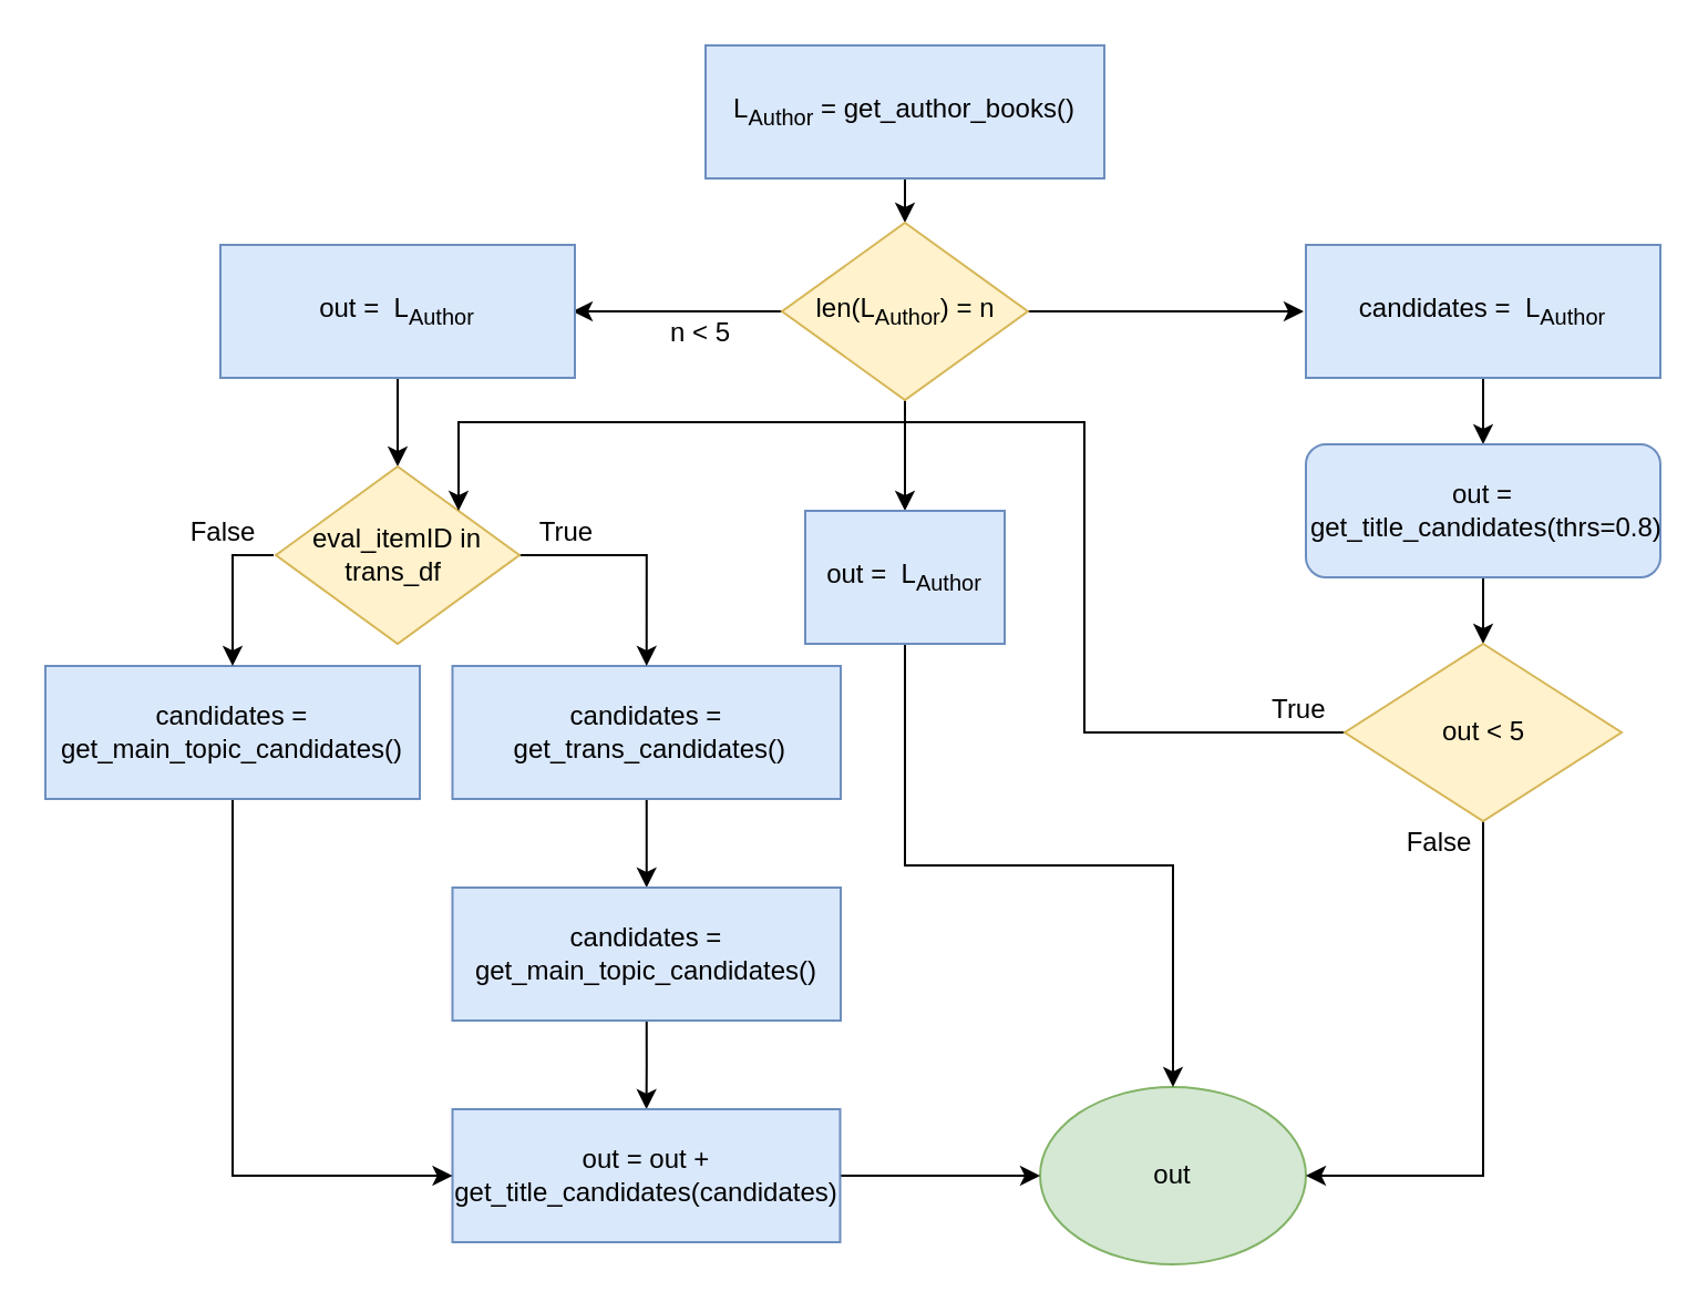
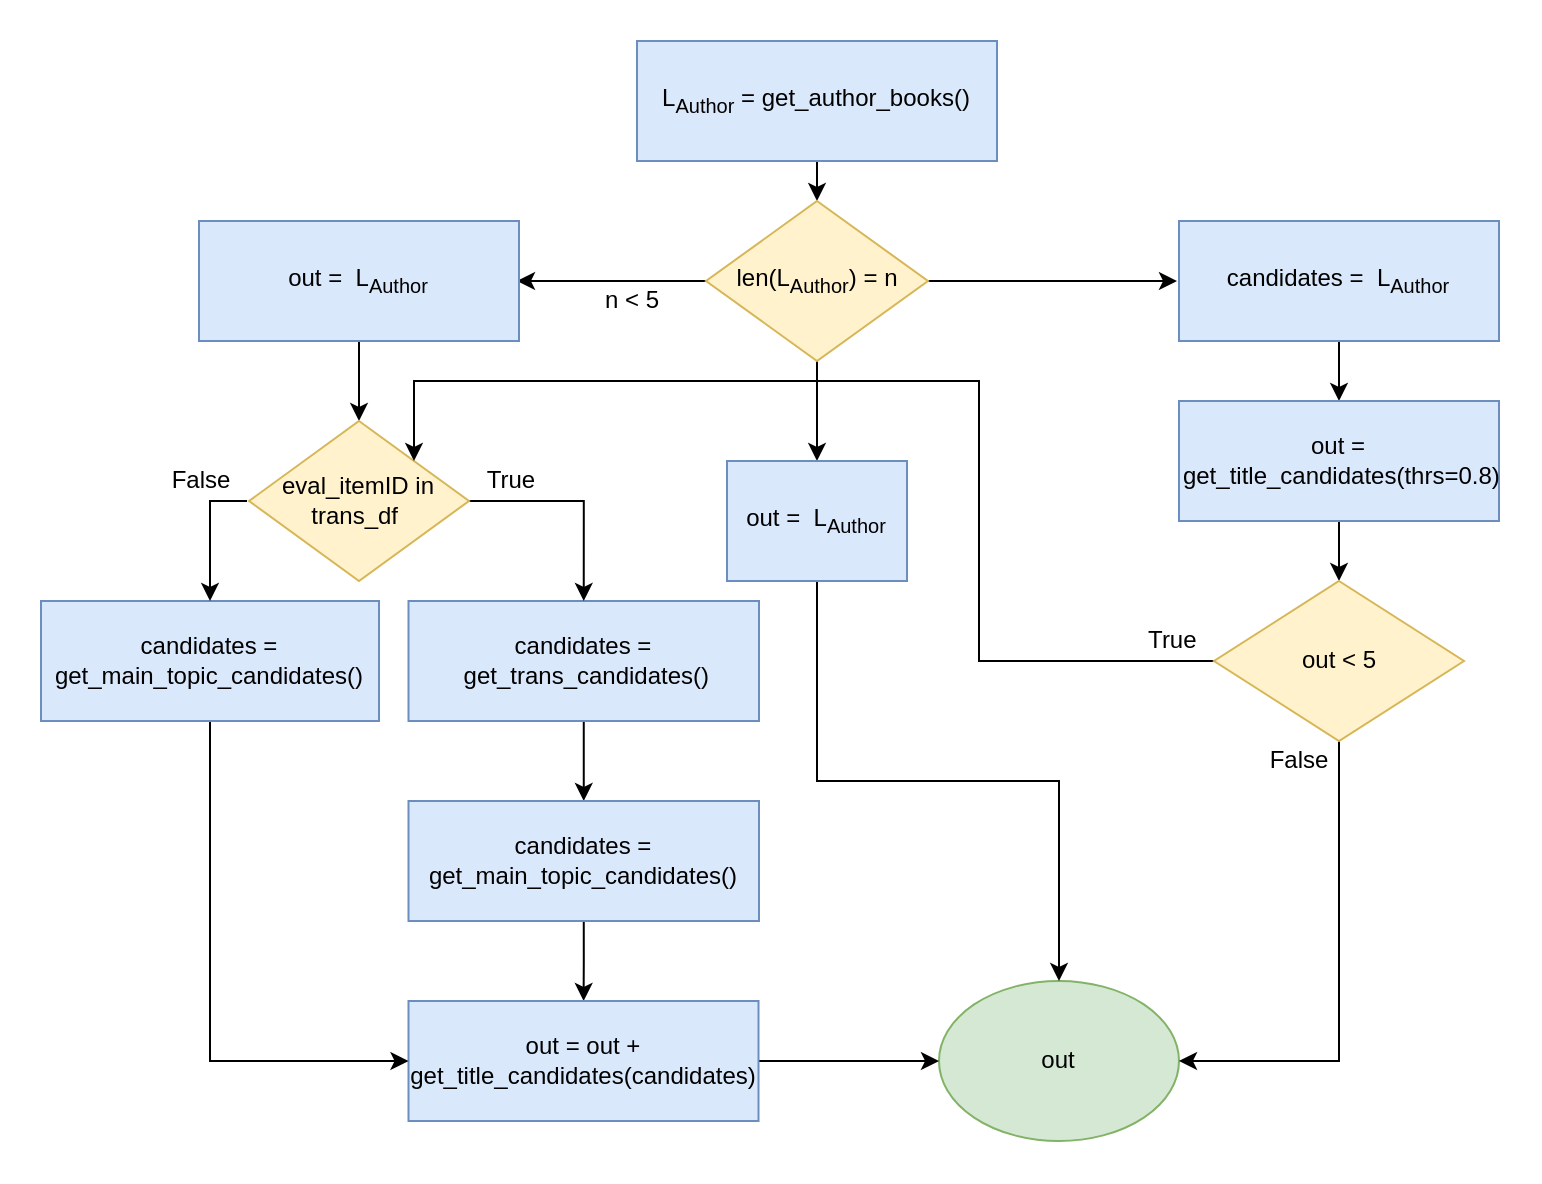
- <mxCell id="24" value="out = &amp;nbsp;get_title_candidates(thrs=0.8)" style="whiteSpace=wrap;html=1;fillColor=#dae8fc;strokeColor=#6c8ebf;rounded=1;" parent="1" vertex="1"><mxGeometry x="589" y="200" width="160" height="60" as="geometry" /></mxCell>
+ <mxCell id="24" value="out = &amp;nbsp;get_title_candidates(thrs=0.8)" style="rounded=0;whiteSpace=wrap;html=1;fillColor=#dae8fc;strokeColor=#6c8ebf;" parent="1" vertex="1"><mxGeometry x="589" y="200" width="160" height="60" as="geometry" /></mxCell>
